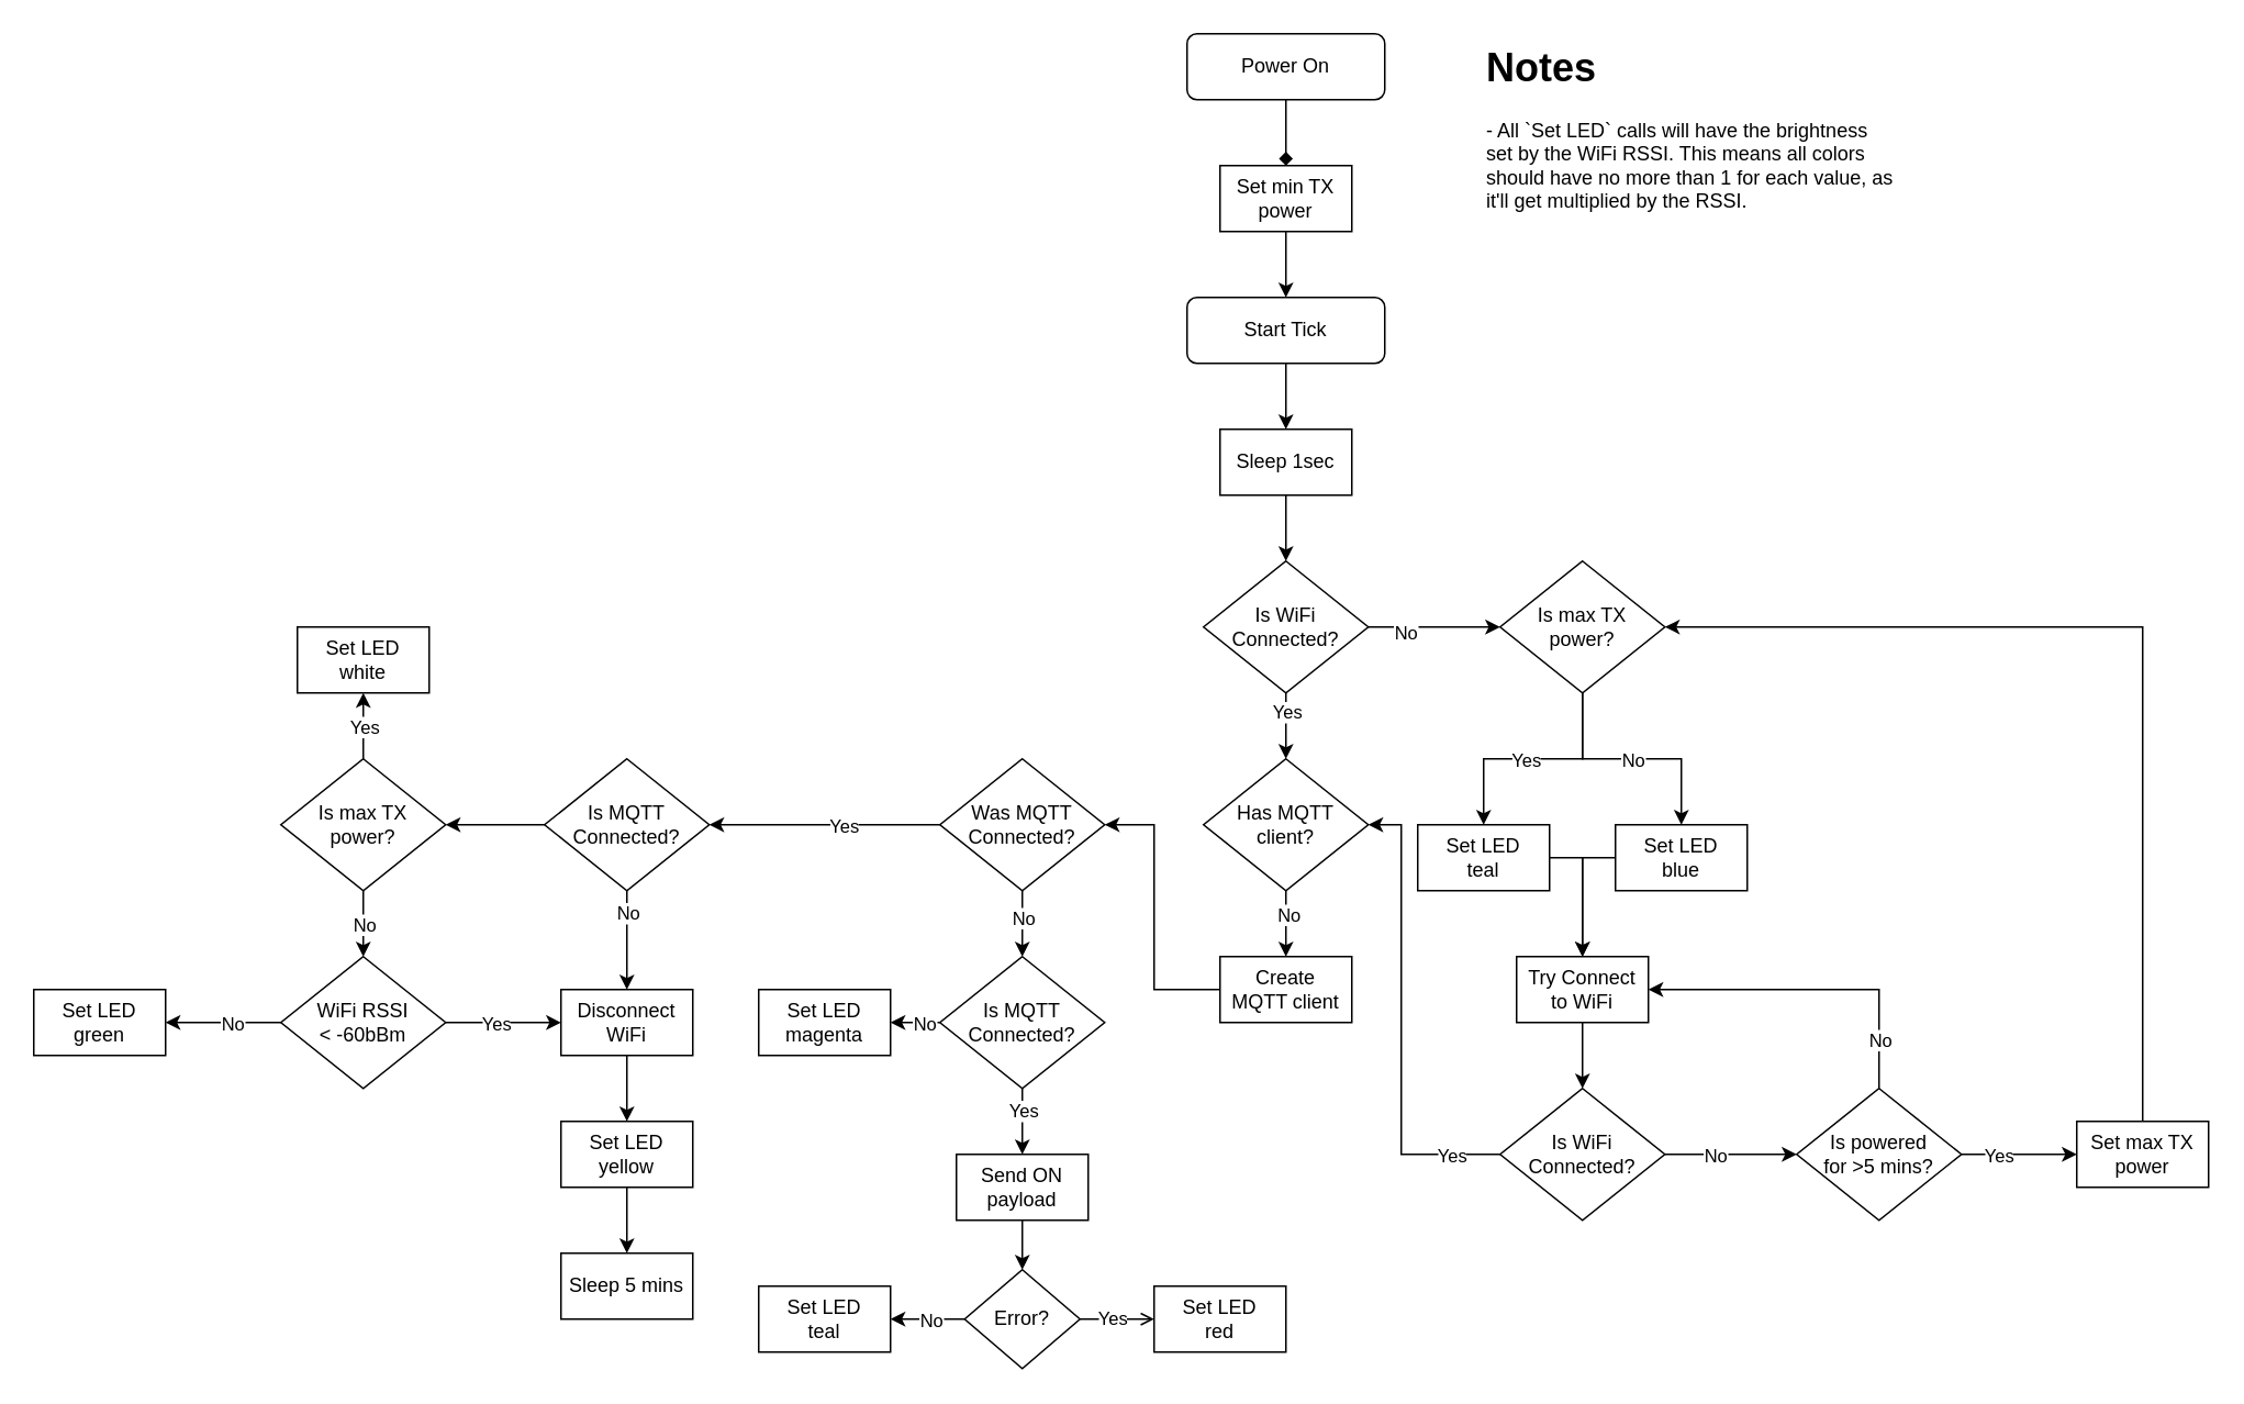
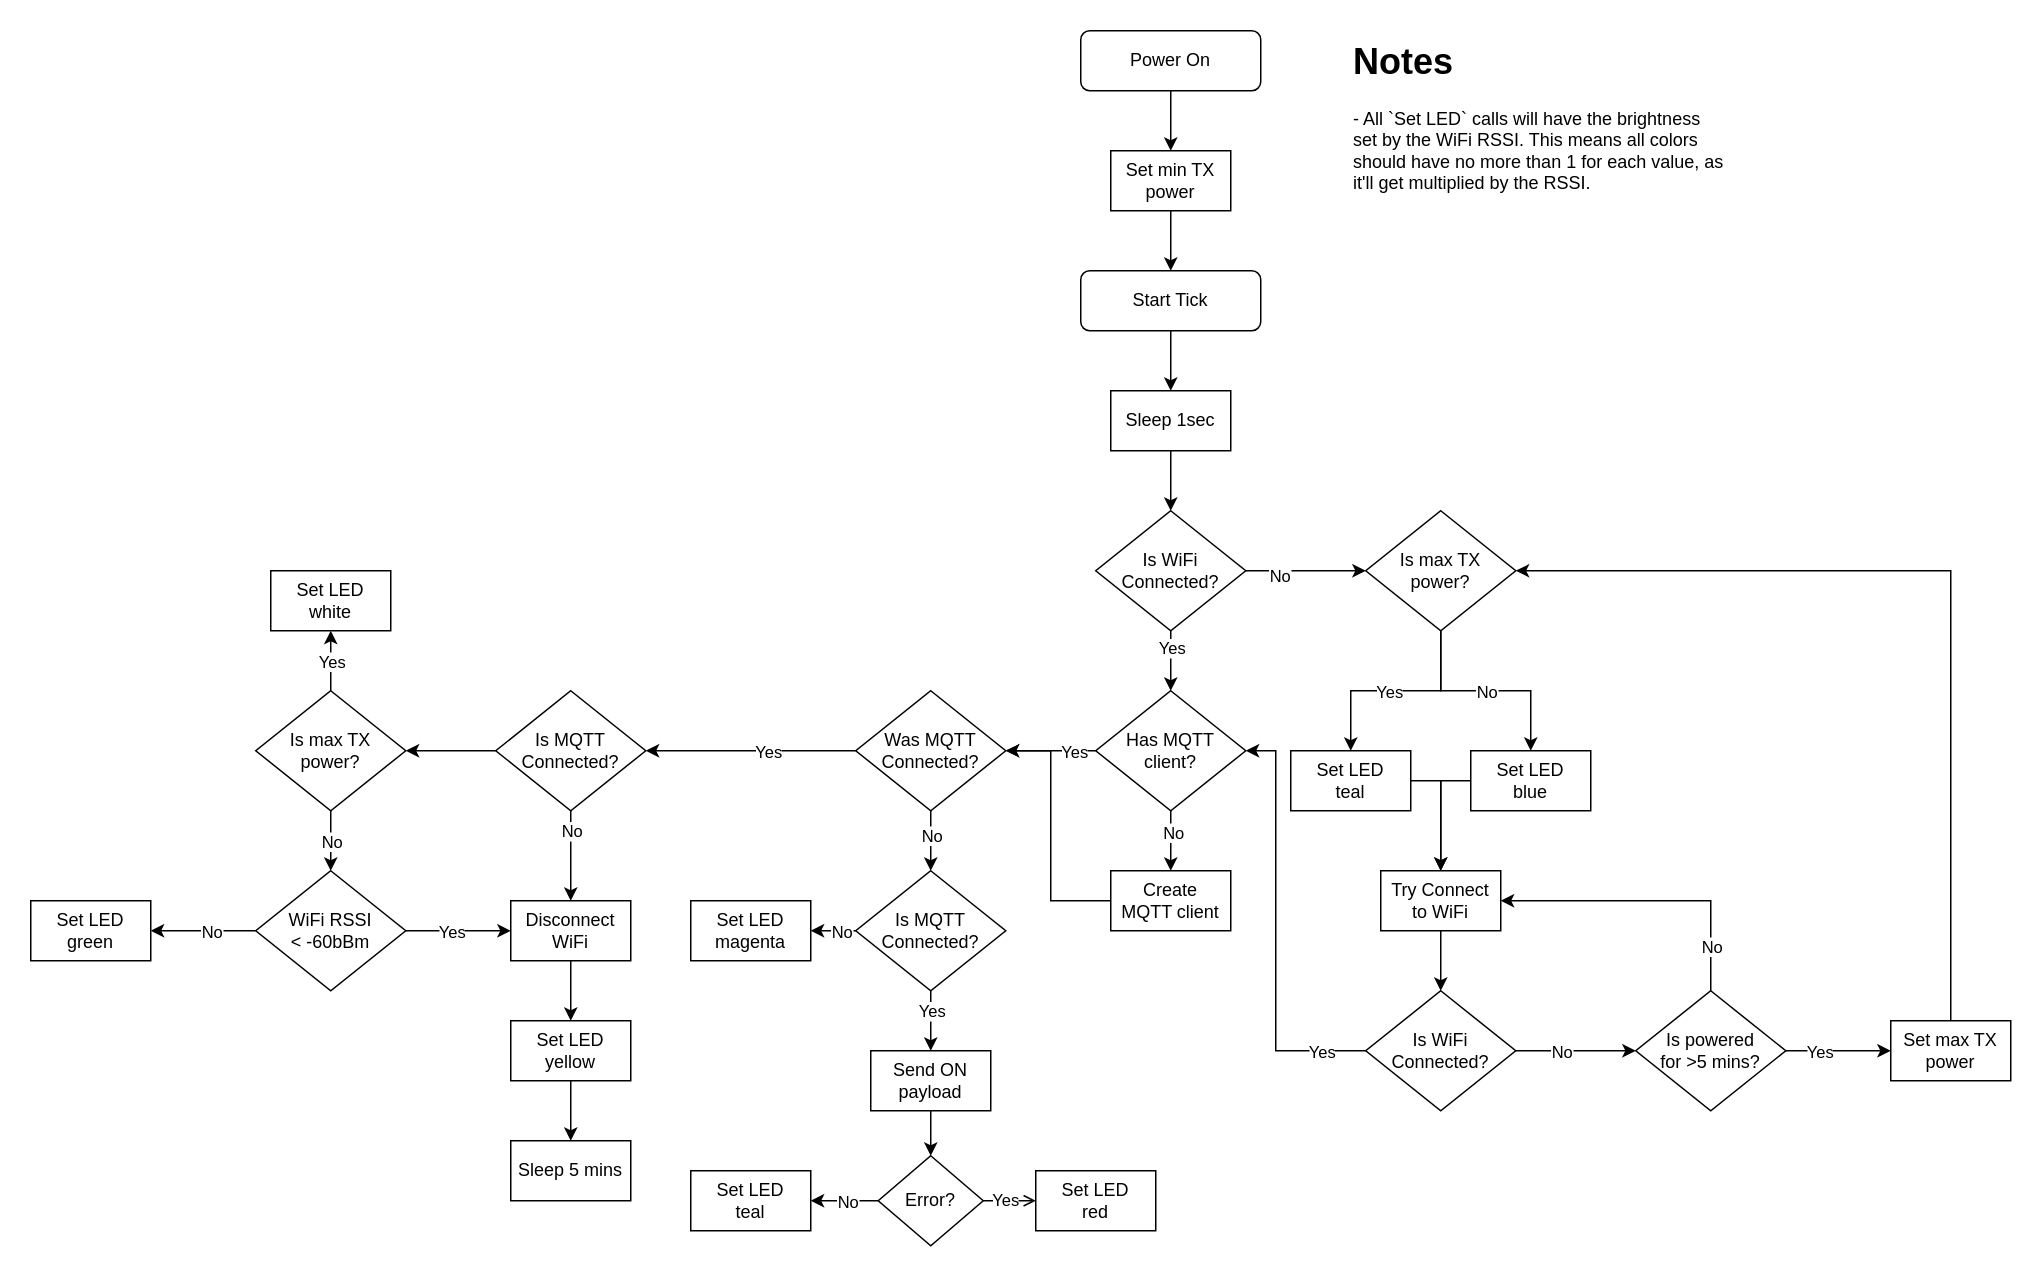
- <mxCell id="2" style="edgeStyle=orthogonalEdgeStyle;rounded=0;orthogonalLoop=1;jettySize=auto;html=1;entryX=0.5;entryY=0;entryDx=0;entryDy=0;endArrow=diamond;" parent="1" source="3" target="5" edge="1"><mxGeometry relative="1" as="geometry" /></mxCell>
+ <mxCell id="2" style="edgeStyle=orthogonalEdgeStyle;rounded=0;orthogonalLoop=1;jettySize=auto;html=1;entryX=0.5;entryY=0;entryDx=0;entryDy=0;" parent="1" source="3" target="5" edge="1"><mxGeometry relative="1" as="geometry" /></mxCell>
+ <mxCell id="63" style="edgeStyle=orthogonalEdgeStyle;rounded=0;orthogonalLoop=1;jettySize=auto;html=1;exitX=0;exitY=0.5;exitDx=0;exitDy=0;entryX=1;entryY=0.5;entryDx=0;entryDy=0;" parent="1" source="67" target="29" edge="1"><mxGeometry relative="1" as="geometry"><mxPoint x="770" y="500" as="sourcePoint" /></mxGeometry></mxCell>
+ <mxCell id="64" value="Yes" style="edgeLabel;html=1;align=center;verticalAlign=middle;resizable=0;points=[];" parent="63" vertex="1" connectable="0"><mxGeometry x="-0.488" relative="1" as="geometry"><mxPoint as="offset" /></mxGeometry></mxCell>
- <mxCell id="75" value="&lt;div&gt;Set LED&lt;/div&gt;&lt;div&gt;red&lt;br&gt;&lt;/div&gt;" style="rounded=0;whiteSpace=wrap;html=1;" parent="1" vertex="1"><mxGeometry x="700" y="780" width="80" height="40" as="geometry" /></mxCell>
+ <mxCell id="75" value="&lt;div&gt;Set LED&lt;/div&gt;&lt;div&gt;red&lt;br&gt;&lt;/div&gt;" style="rounded=0;whiteSpace=wrap;html=1;" parent="1" vertex="1"><mxGeometry x="690" y="780" width="80" height="40" as="geometry" /></mxCell>
